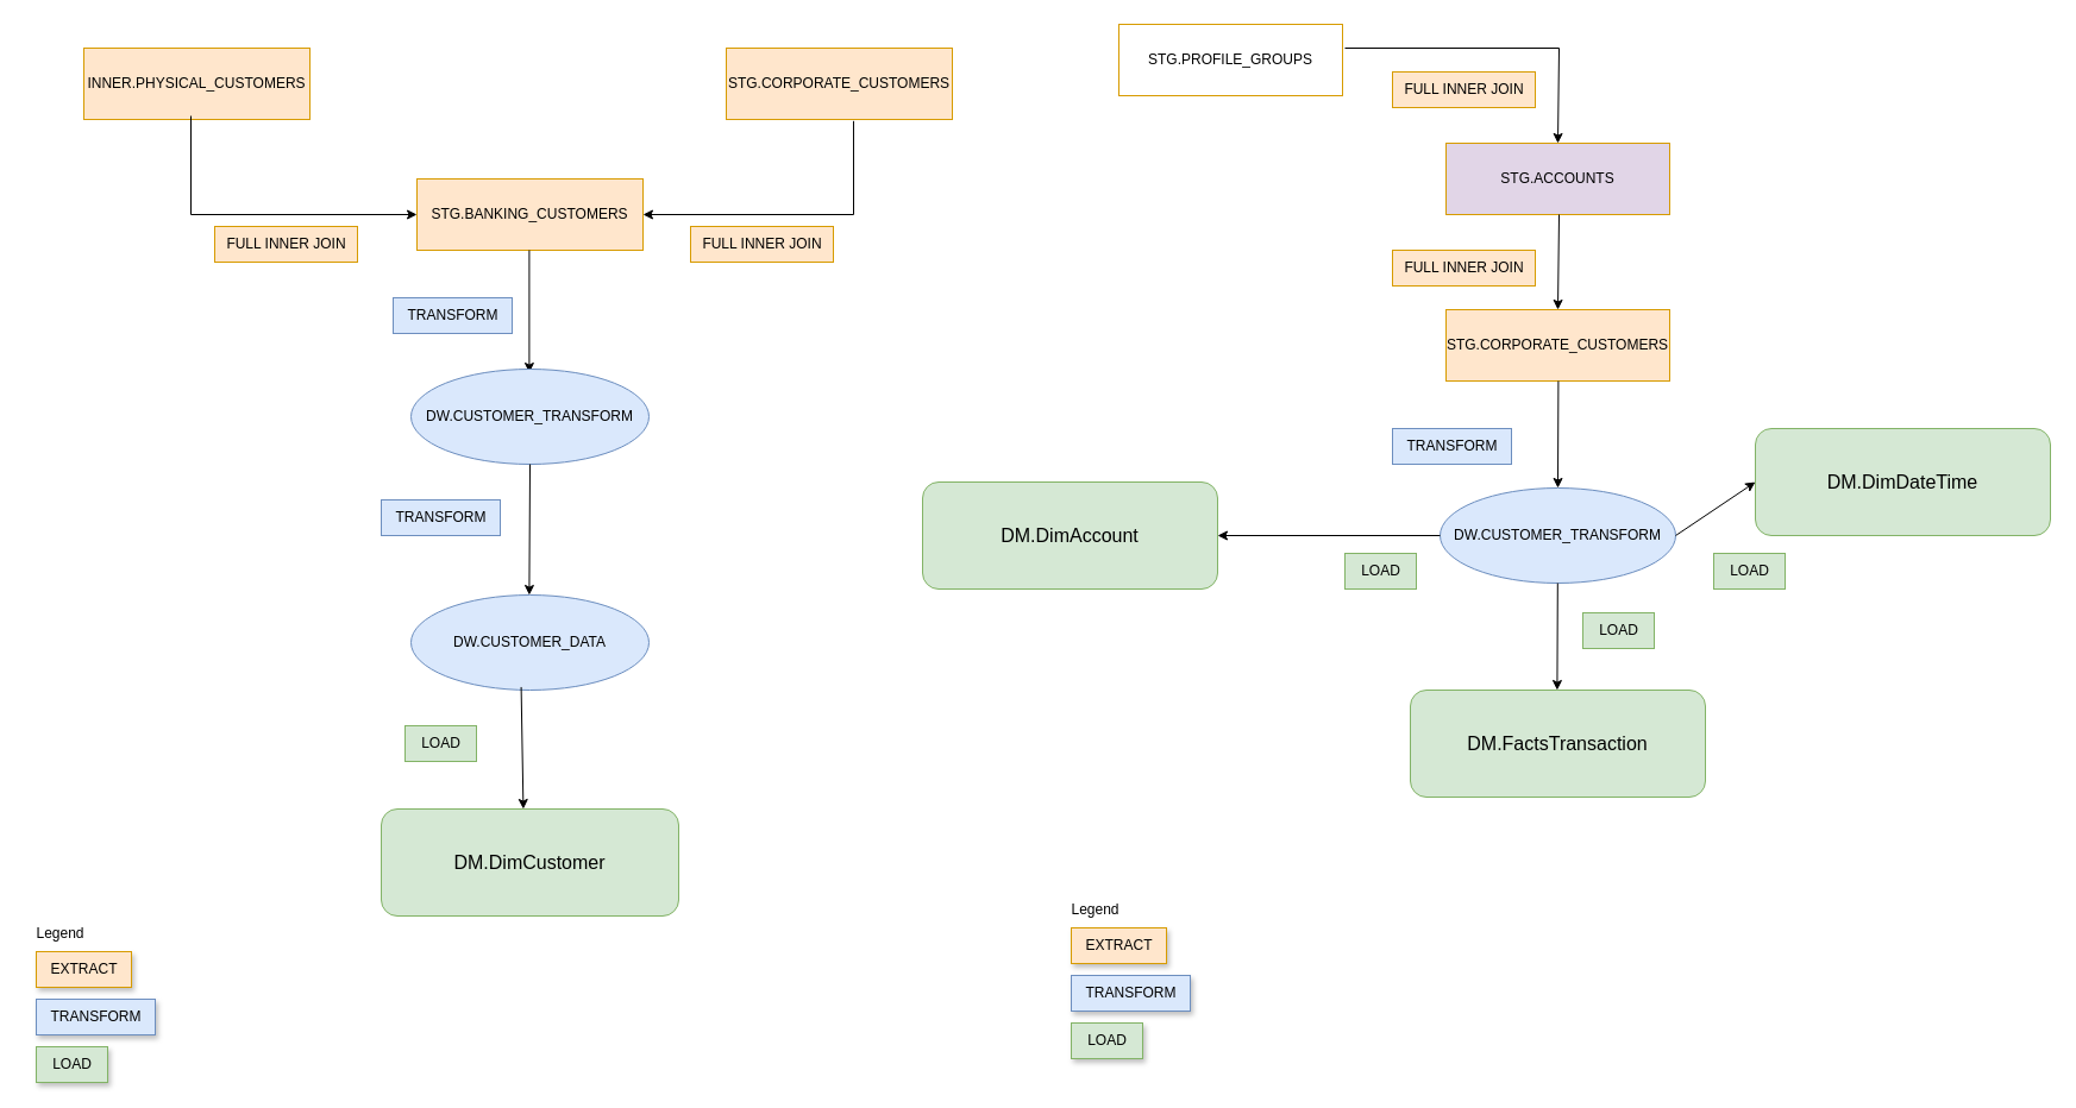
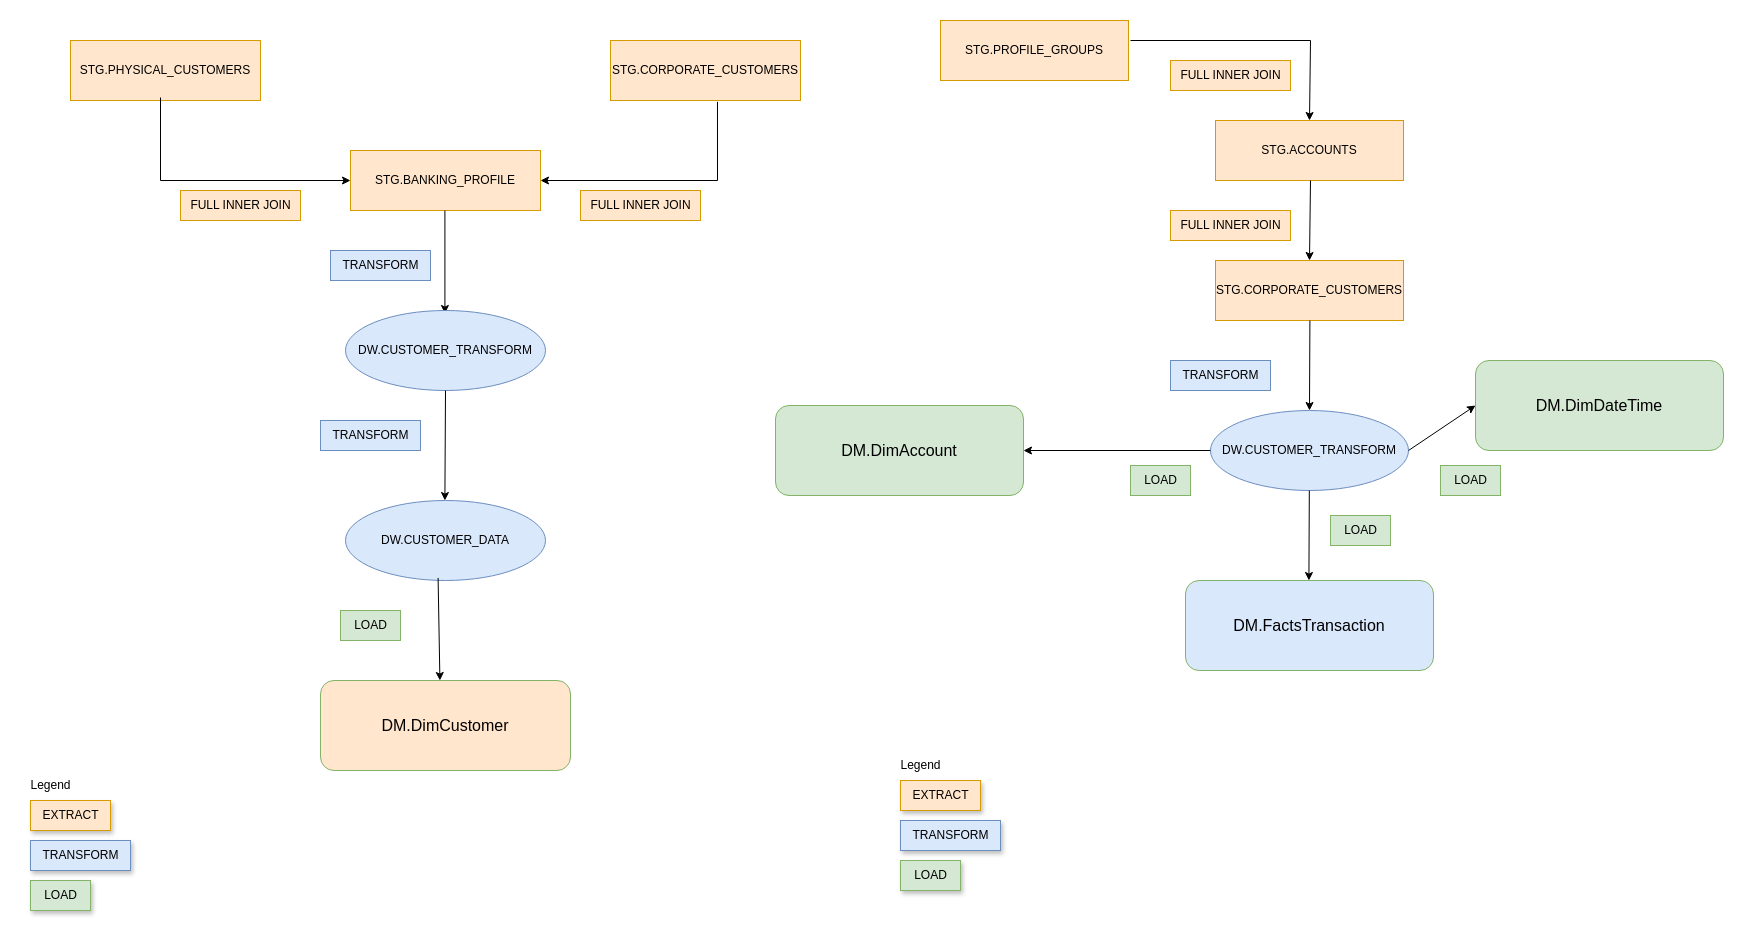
- <mxCell id="22" value="STG.PROFILE_GROUPS" style="rounded=0;whiteSpace=wrap;html=1;fillColor=#ffffff;strokeColor=#d79b00;" vertex="1" parent="1"><mxGeometry x="940" y="20" width="188" height="60" as="geometry" /></mxCell>
+ <mxCell id="22" value="STG.PROFILE_GROUPS" style="rounded=0;whiteSpace=wrap;html=1;fillColor=#ffe6cc;strokeColor=#d79b00;" vertex="1" parent="1"><mxGeometry x="940" y="20" width="188" height="60" as="geometry" /></mxCell>
- <mxCell id="2" value="INNER.PHYSICAL_CUSTOMERS" style="rounded=0;whiteSpace=wrap;html=1;fillColor=#ffe6cc;strokeColor=#d79b00;" vertex="1" parent="1"><mxGeometry x="70" y="40" width="190" height="60" as="geometry" /></mxCell>
+ <mxCell id="2" value="STG.PHYSICAL_CUSTOMERS" style="rounded=0;whiteSpace=wrap;html=1;fillColor=#ffe6cc;strokeColor=#d79b00;" vertex="1" parent="1"><mxGeometry x="70" y="40" width="190" height="60" as="geometry" /></mxCell>
- <mxCell id="24" value="STG.ACCOUNTS" style="rounded=0;whiteSpace=wrap;html=1;fillColor=#e1d5e7;strokeColor=#d79b00;" vertex="1" parent="1"><mxGeometry x="1215" y="120" width="188" height="60" as="geometry" /></mxCell>
+ <mxCell id="24" value="STG.ACCOUNTS" style="rounded=0;whiteSpace=wrap;html=1;fillColor=#ffe6cc;strokeColor=#d79b00;" vertex="1" parent="1"><mxGeometry x="1215" y="120" width="188" height="60" as="geometry" /></mxCell>
- <mxCell id="4" value="STG.BANKING_CUSTOMERS" style="rounded=0;whiteSpace=wrap;html=1;fillColor=#ffe6cc;strokeColor=#d79b00;" vertex="1" parent="1"><mxGeometry x="350" y="150" width="190" height="60" as="geometry" /></mxCell>
+ <mxCell id="4" value="STG.BANKING_PROFILE" style="rounded=0;whiteSpace=wrap;html=1;fillColor=#ffe6cc;strokeColor=#d79b00;" vertex="1" parent="1"><mxGeometry x="350" y="150" width="190" height="60" as="geometry" /></mxCell>
- <mxCell id="42" value="&lt;font style=&quot;font-size: 16px;&quot;&gt;DM.FactsTransaction&lt;/font&gt;" style="rounded=1;whiteSpace=wrap;html=1;fillColor=#d5e8d4;strokeColor=#82b366;" vertex="1" parent="1"><mxGeometry x="1185" y="580" width="248" height="90" as="geometry" /></mxCell>
+ <mxCell id="42" value="&lt;font style=&quot;font-size: 16px;&quot;&gt;DM.FactsTransaction&lt;/font&gt;" style="rounded=1;whiteSpace=wrap;html=1;fillColor=#dae8fc;strokeColor=#82b366;" vertex="1" parent="1"><mxGeometry x="1185" y="580" width="248" height="90" as="geometry" /></mxCell>
- <mxCell id="15" value="&lt;font style=&quot;font-size: 16px;&quot;&gt;DM.DimCustomer&lt;/font&gt;" style="rounded=1;whiteSpace=wrap;html=1;fillColor=#d5e8d4;strokeColor=#82b366;" vertex="1" parent="1"><mxGeometry x="320" y="680" width="250" height="90" as="geometry" /></mxCell>
+ <mxCell id="15" value="&lt;font style=&quot;font-size: 16px;&quot;&gt;DM.DimCustomer&lt;/font&gt;" style="rounded=1;whiteSpace=wrap;html=1;fillColor=#ffe6cc;strokeColor=#82b366;" vertex="1" parent="1"><mxGeometry x="320" y="680" width="250" height="90" as="geometry" /></mxCell>
